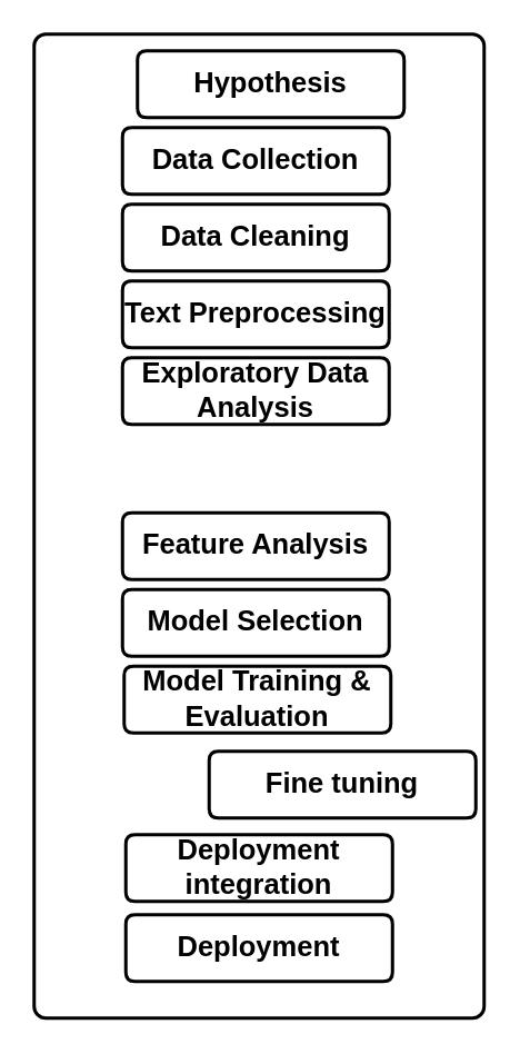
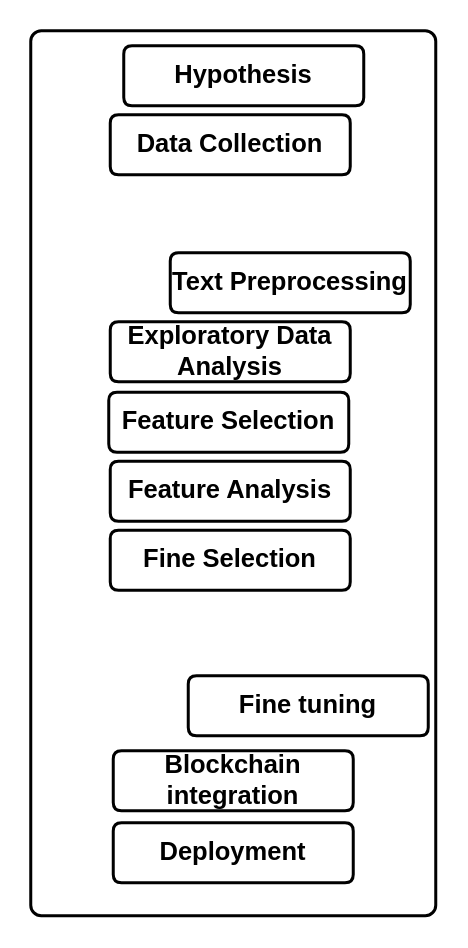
- <mxCell id="10" value="&lt;b&gt;&lt;font style=&quot;font-size: 17px;&quot;&gt;Data Cleaning&lt;/font&gt;&lt;/b&gt;" style="html=1;strokeWidth=2;shape=manualInput;whiteSpace=wrap;rounded=1;size=0;arcSize=11;" vertex="1" parent="1"><mxGeometry x="73" y="122" width="160" height="40" as="geometry" /></mxCell>
- <mxCell id="11" value="&lt;b&gt;&lt;font style=&quot;font-size: 17px;&quot;&gt;Text Preprocessing&lt;/font&gt;&lt;/b&gt;" style="html=1;strokeWidth=2;shape=manualInput;whiteSpace=wrap;rounded=1;size=0;arcSize=11;" vertex="1" parent="1"><mxGeometry x="73" y="168" width="160" height="40" as="geometry" /></mxCell>
+ <mxCell id="11" value="&lt;b&gt;&lt;font style=&quot;font-size: 17px;&quot;&gt;Text Preprocessing&lt;/font&gt;&lt;/b&gt;" style="html=1;strokeWidth=2;shape=manualInput;whiteSpace=wrap;rounded=1;size=0;arcSize=11;" vertex="1" parent="1"><mxGeometry x="113" y="168" width="160" height="40" as="geometry" /></mxCell>
+ <mxCell id="4" value="&lt;b&gt;&lt;font style=&quot;font-size: 17px;&quot;&gt;Feature Selection&lt;/font&gt;&lt;/b&gt;" style="html=1;strokeWidth=2;shape=manualInput;whiteSpace=wrap;rounded=1;size=0;arcSize=11;" vertex="1" parent="1"><mxGeometry x="72" y="261" width="160" height="40" as="geometry" /></mxCell>
- <mxCell id="6" value="&lt;b&gt;&lt;font style=&quot;font-size: 17px;&quot;&gt;Model Selection&lt;/font&gt;&lt;/b&gt;" style="html=1;strokeWidth=2;shape=manualInput;whiteSpace=wrap;rounded=1;size=0;arcSize=11;" vertex="1" parent="1"><mxGeometry x="73" y="353" width="160" height="40" as="geometry" /></mxCell>
+ <mxCell id="6" value="&lt;b&gt;&lt;font style=&quot;font-size: 17px;&quot;&gt;Fine Selection&lt;/font&gt;&lt;/b&gt;" style="html=1;strokeWidth=2;shape=manualInput;whiteSpace=wrap;rounded=1;size=0;arcSize=11;" vertex="1" parent="1"><mxGeometry x="73" y="353" width="160" height="40" as="geometry" /></mxCell>
- <mxCell id="7" value="&lt;b&gt;&lt;font style=&quot;font-size: 17px;&quot;&gt;Model Training &amp;amp; Evaluation&lt;/font&gt;&lt;/b&gt;" style="html=1;strokeWidth=2;shape=manualInput;whiteSpace=wrap;rounded=1;size=0;arcSize=11;" vertex="1" parent="1"><mxGeometry x="74" y="399" width="160" height="40" as="geometry" /></mxCell>
- <mxCell id="13" value="&lt;span style=&quot;font-size: 17px;&quot;&gt;&lt;b&gt;Deployment integration&lt;/b&gt;&lt;/span&gt;" style="html=1;strokeWidth=2;shape=manualInput;whiteSpace=wrap;rounded=1;size=0;arcSize=11;" vertex="1" parent="1"><mxGeometry x="75" y="500" width="160" height="40" as="geometry" /></mxCell>
+ <mxCell id="13" value="&lt;span style=&quot;font-size: 17px;&quot;&gt;&lt;b&gt;Blockchain integration&lt;/b&gt;&lt;/span&gt;" style="html=1;strokeWidth=2;shape=manualInput;whiteSpace=wrap;rounded=1;size=0;arcSize=11;" vertex="1" parent="1"><mxGeometry x="75" y="500" width="160" height="40" as="geometry" /></mxCell>
